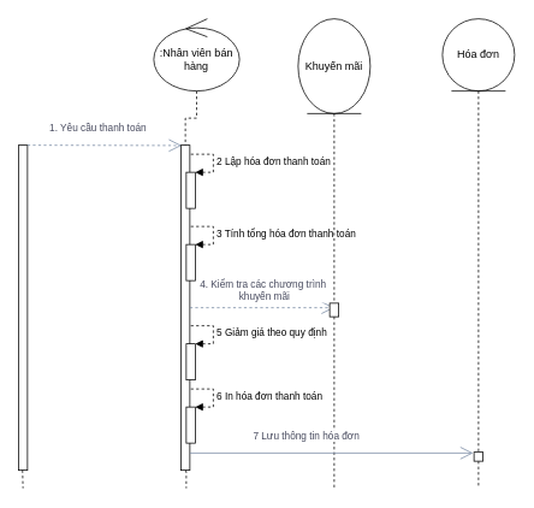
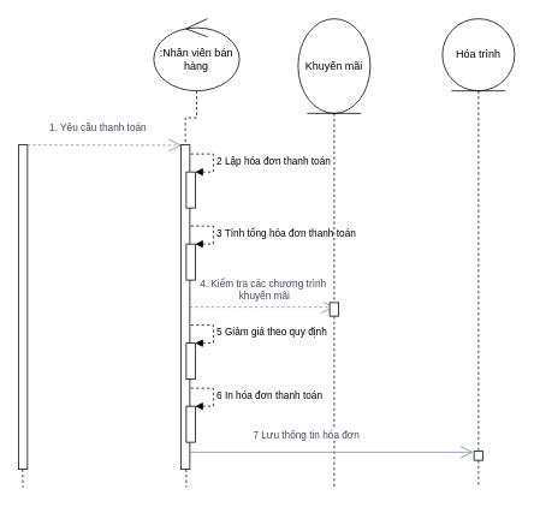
- <mxCell id="4" value="Hóa đơn" style="ellipse;shape=umlEntity;whiteSpace=wrap;html=1;" vertex="1" parent="1"><mxGeometry x="490" y="20" width="80" height="80" as="geometry" /></mxCell>
+ <mxCell id="4" value="Hóa trình" style="ellipse;shape=umlEntity;whiteSpace=wrap;html=1;" vertex="1" parent="1"><mxGeometry x="490" y="20" width="80" height="80" as="geometry" /></mxCell>
